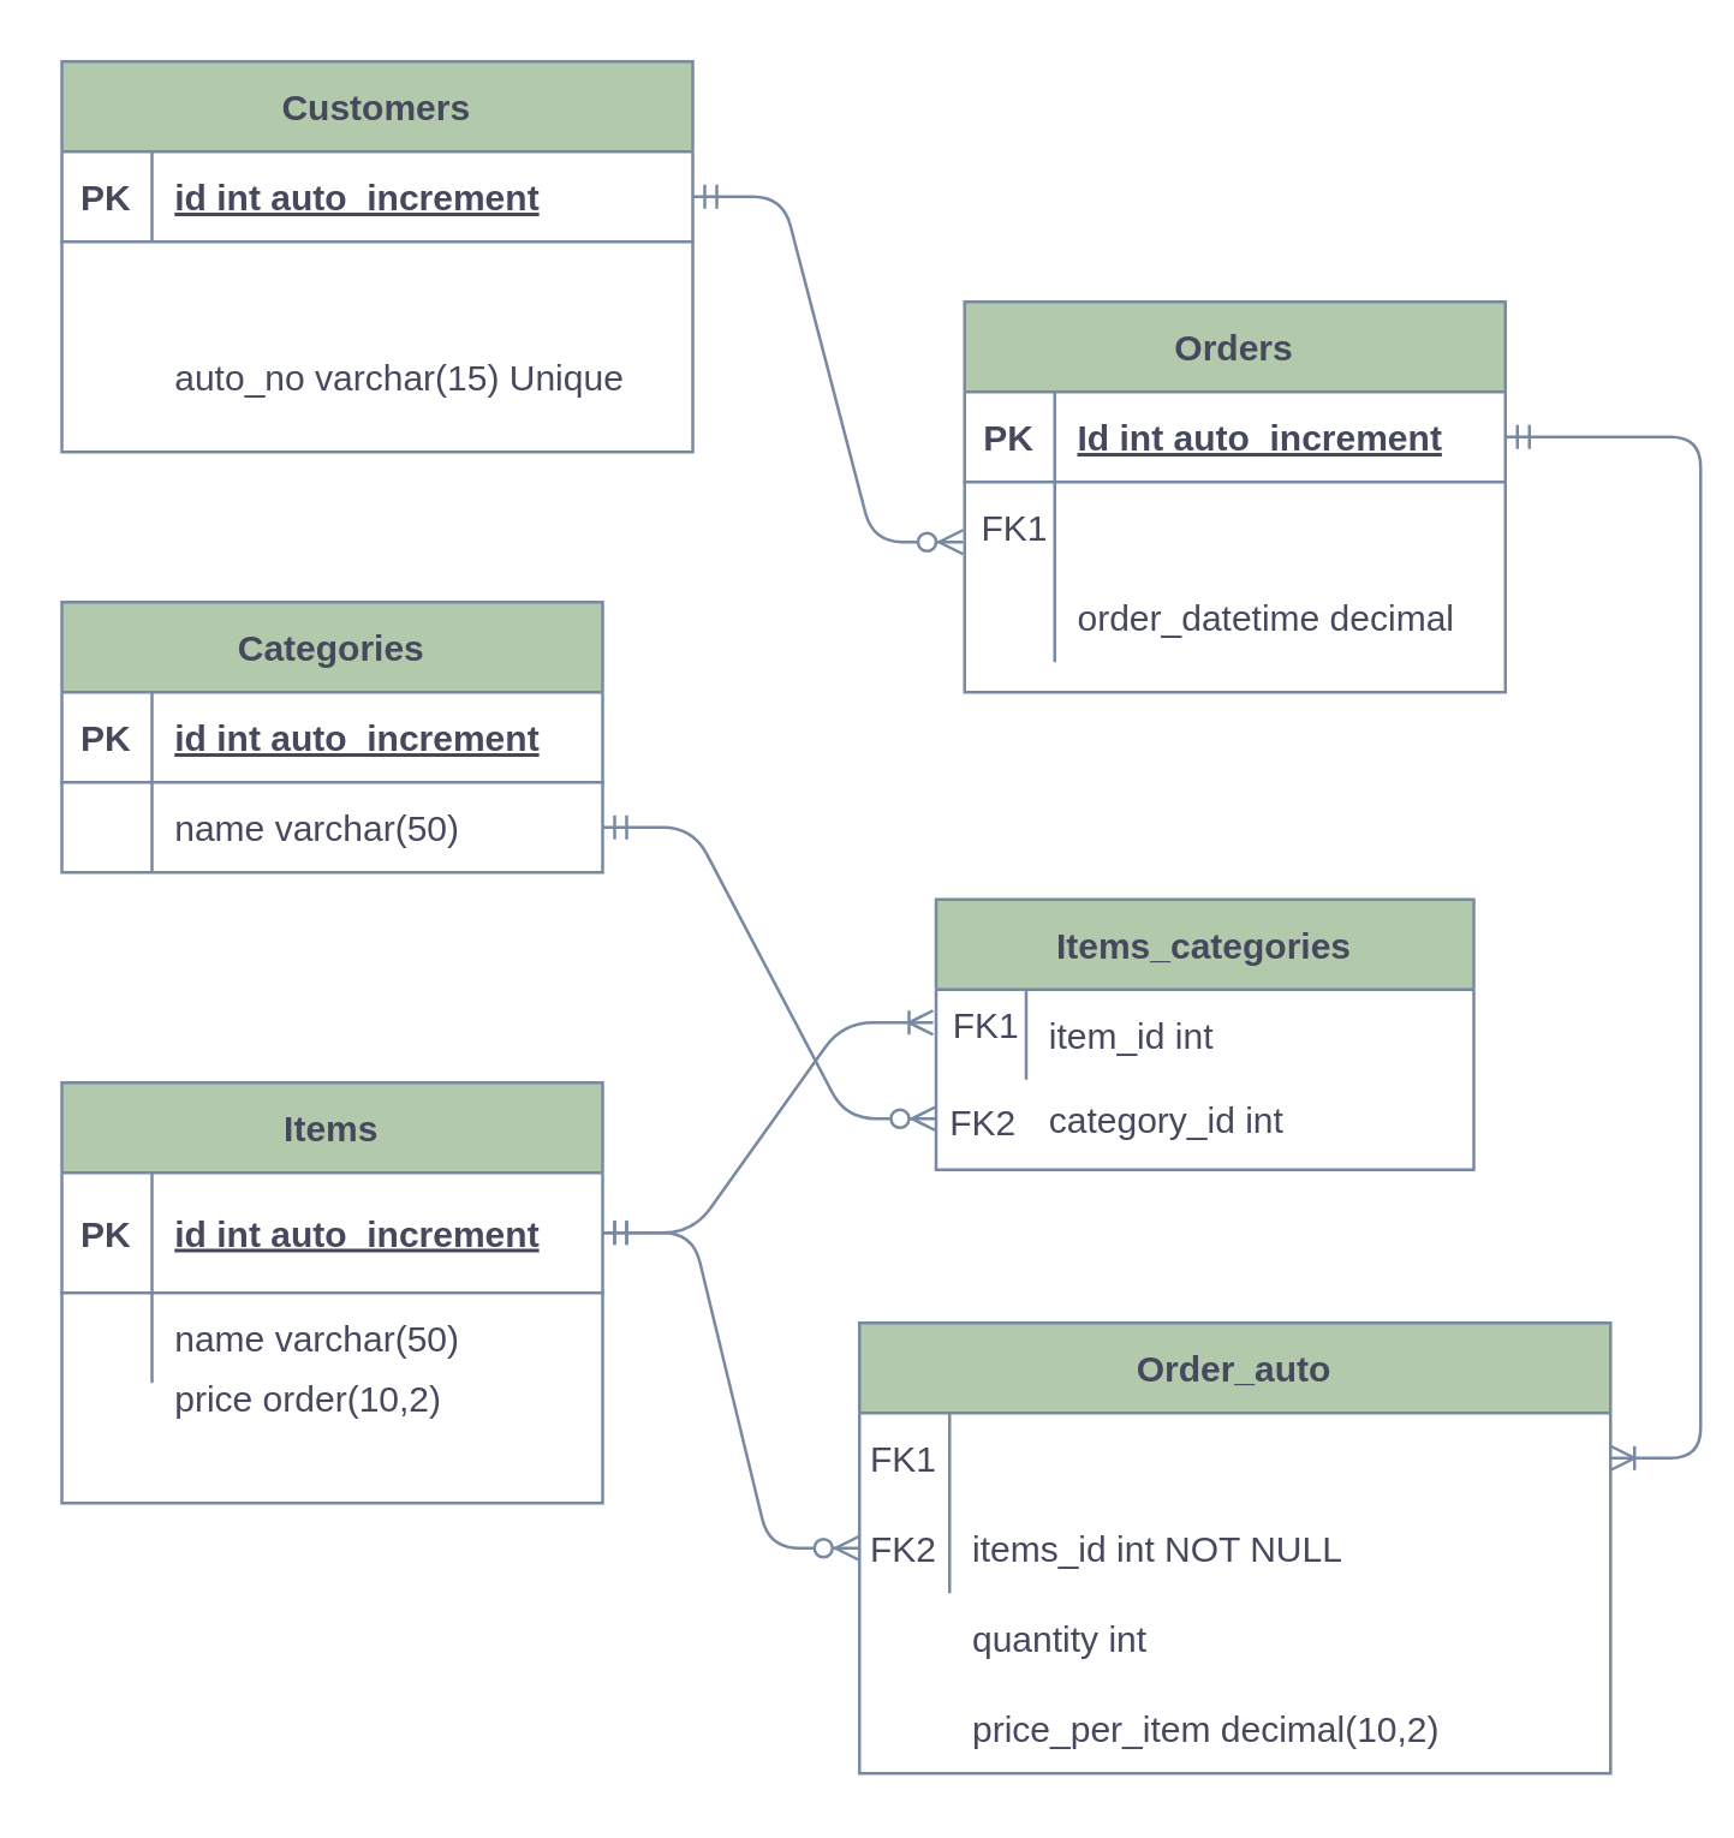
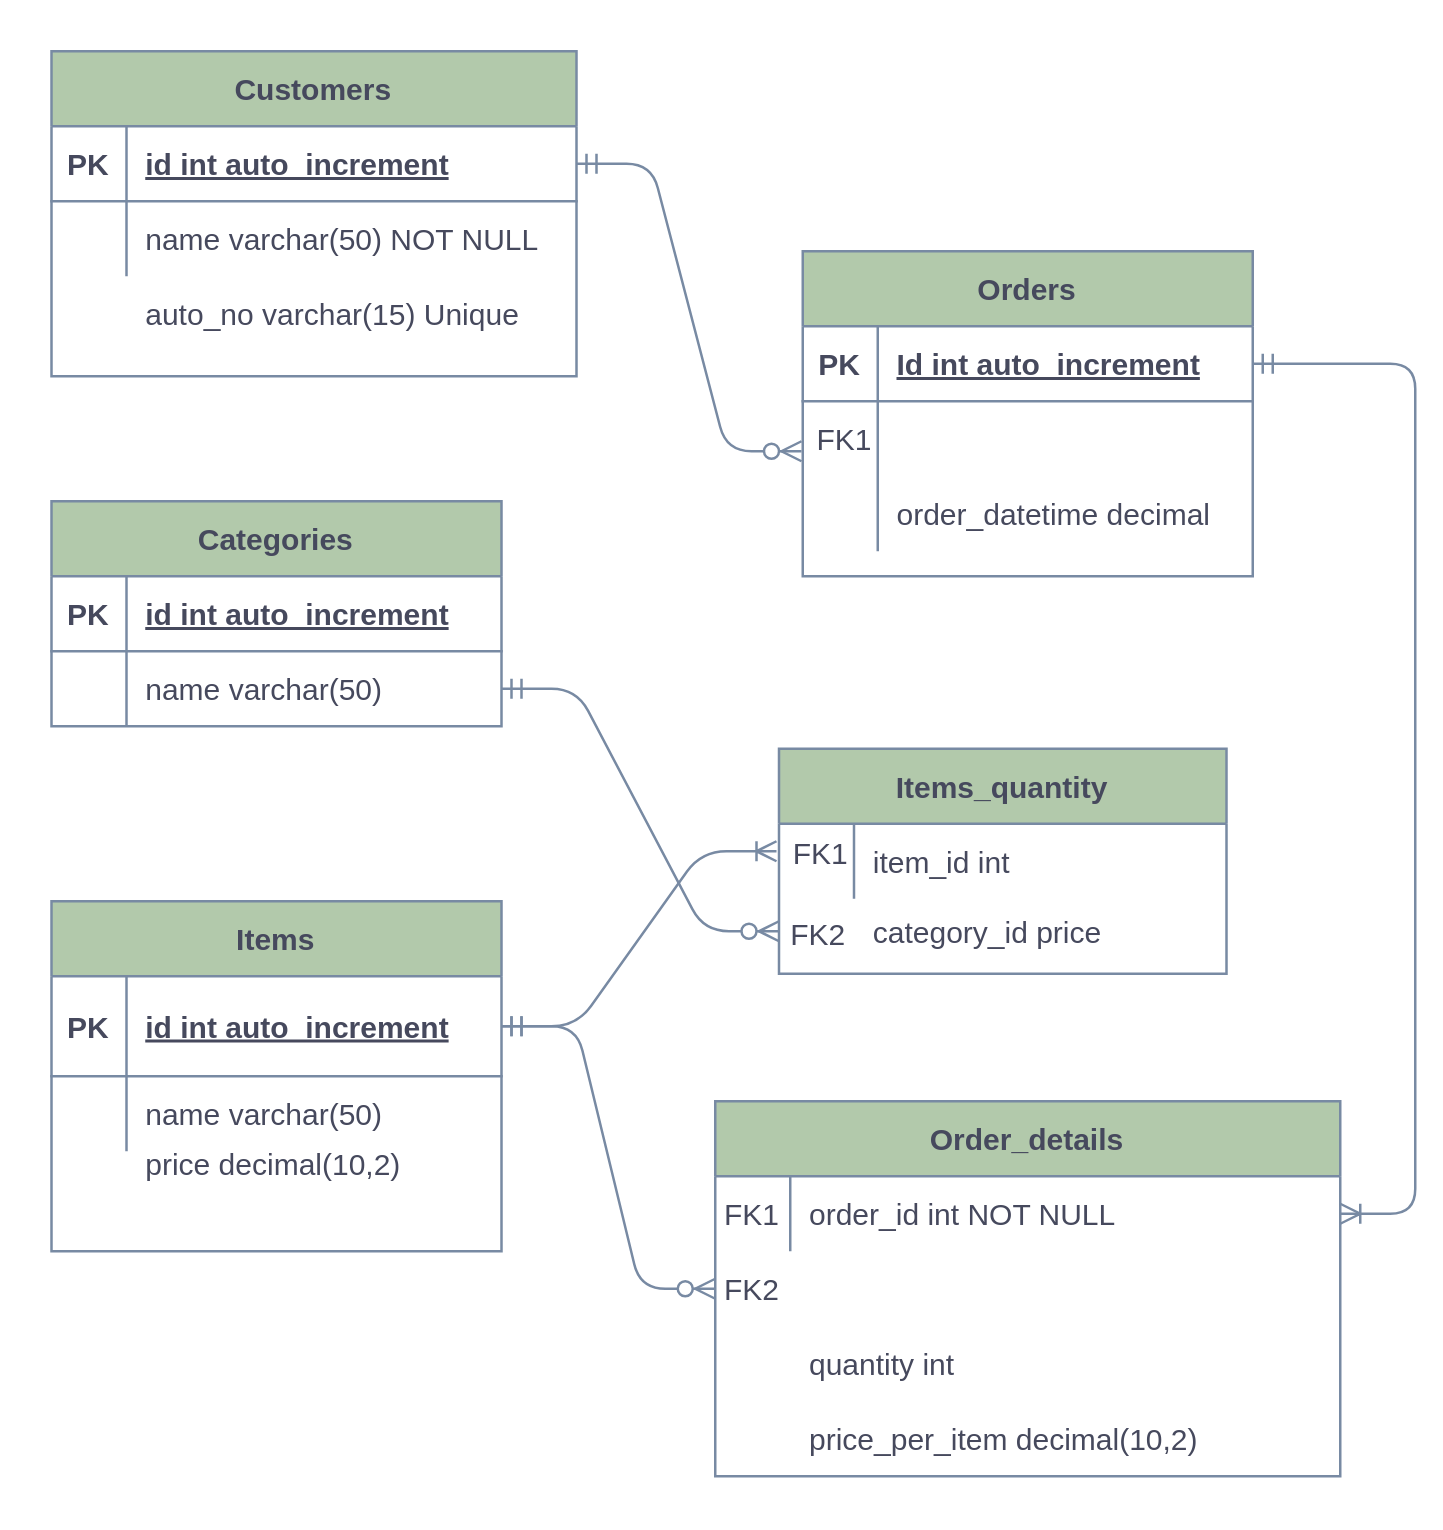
+ <mxCell id="39" value="name varchar(50) NOT NULL" style="shape=partialRectangle;overflow=hidden;connectable=0;fillColor=none;top=0;left=0;bottom=0;right=0;align=left;spacingLeft=6;strokeColor=#788AA3;fontColor=#46495D;" parent="37" vertex="1"><mxGeometry x="30" width="180" height="30" as="geometry" /></mxCell>
- <mxCell id="3" value="Items_categories" style="shape=table;startSize=30;container=1;collapsible=1;childLayout=tableLayout;fixedRows=1;rowLines=0;fontStyle=1;align=center;resizeLast=1;fillColor=#B2C9AB;strokeColor=#788AA3;fontColor=#46495D;" parent="2" vertex="1"><mxGeometry y="-1" width="179" height="90" as="geometry" /></mxCell>
+ <mxCell id="3" value="Items_quantity" style="shape=table;startSize=30;container=1;collapsible=1;childLayout=tableLayout;fixedRows=1;rowLines=0;fontStyle=1;align=center;resizeLast=1;fillColor=#B2C9AB;strokeColor=#788AA3;fontColor=#46495D;" parent="2" vertex="1"><mxGeometry y="-1" width="179" height="90" as="geometry" /></mxCell>
- <mxCell id="10" value="category_id int" style="shape=partialRectangle;overflow=hidden;connectable=0;fillColor=none;top=0;left=0;bottom=0;right=0;align=left;spacingLeft=6;strokeColor=#788AA3;fontColor=#46495D;" parent="8" vertex="1"><mxGeometry x="30" width="149" height="27" as="geometry" /></mxCell>
+ <mxCell id="10" value="category_id price" style="shape=partialRectangle;overflow=hidden;connectable=0;fillColor=none;top=0;left=0;bottom=0;right=0;align=left;spacingLeft=6;strokeColor=#788AA3;fontColor=#46495D;" parent="8" vertex="1"><mxGeometry x="30" width="149" height="27" as="geometry" /></mxCell>
- <mxCell id="52" value="Order_auto" style="shape=table;startSize=30;container=1;collapsible=1;childLayout=tableLayout;fixedRows=1;rowLines=0;fontStyle=1;align=center;resizeLast=1;fillColor=#B2C9AB;strokeColor=#788AA3;fontColor=#46495D;" parent="43" vertex="1"><mxGeometry width="250" height="150" as="geometry" /></mxCell>
+ <mxCell id="52" value="Order_details" style="shape=table;startSize=30;container=1;collapsible=1;childLayout=tableLayout;fixedRows=1;rowLines=0;fontStyle=1;align=center;resizeLast=1;fillColor=#B2C9AB;strokeColor=#788AA3;fontColor=#46495D;" parent="43" vertex="1"><mxGeometry width="250" height="150" as="geometry" /></mxCell>
- <mxCell id="20" value="price order(10,2)" style="shape=partialRectangle;overflow=hidden;connectable=0;fillColor=none;top=0;left=0;bottom=0;right=0;align=left;spacingLeft=6;strokeColor=#788AA3;fontColor=#46495D;" parent="12" vertex="1"><mxGeometry x="30" y="90" width="130" height="30" as="geometry" /></mxCell>
+ <mxCell id="20" value="price decimal(10,2)" style="shape=partialRectangle;overflow=hidden;connectable=0;fillColor=none;top=0;left=0;bottom=0;right=0;align=left;spacingLeft=6;strokeColor=#788AA3;fontColor=#46495D;" parent="12" vertex="1"><mxGeometry x="30" y="90" width="130" height="30" as="geometry" /></mxCell>
+ <mxCell id="55" value="order_id int NOT NULL" style="shape=partialRectangle;overflow=hidden;connectable=0;fillColor=none;top=0;left=0;bottom=0;right=0;align=left;spacingLeft=6;strokeColor=#788AA3;fontColor=#46495D;" parent="53" vertex="1"><mxGeometry x="30" width="220" height="30" as="geometry" /></mxCell>
- <mxCell id="58" value="items_id int NOT NULL" style="shape=partialRectangle;overflow=hidden;connectable=0;fillColor=none;top=0;left=0;bottom=0;right=0;align=left;spacingLeft=6;strokeColor=#788AA3;fontColor=#46495D;" parent="56" vertex="1"><mxGeometry x="30" width="220" height="30" as="geometry" /></mxCell>
